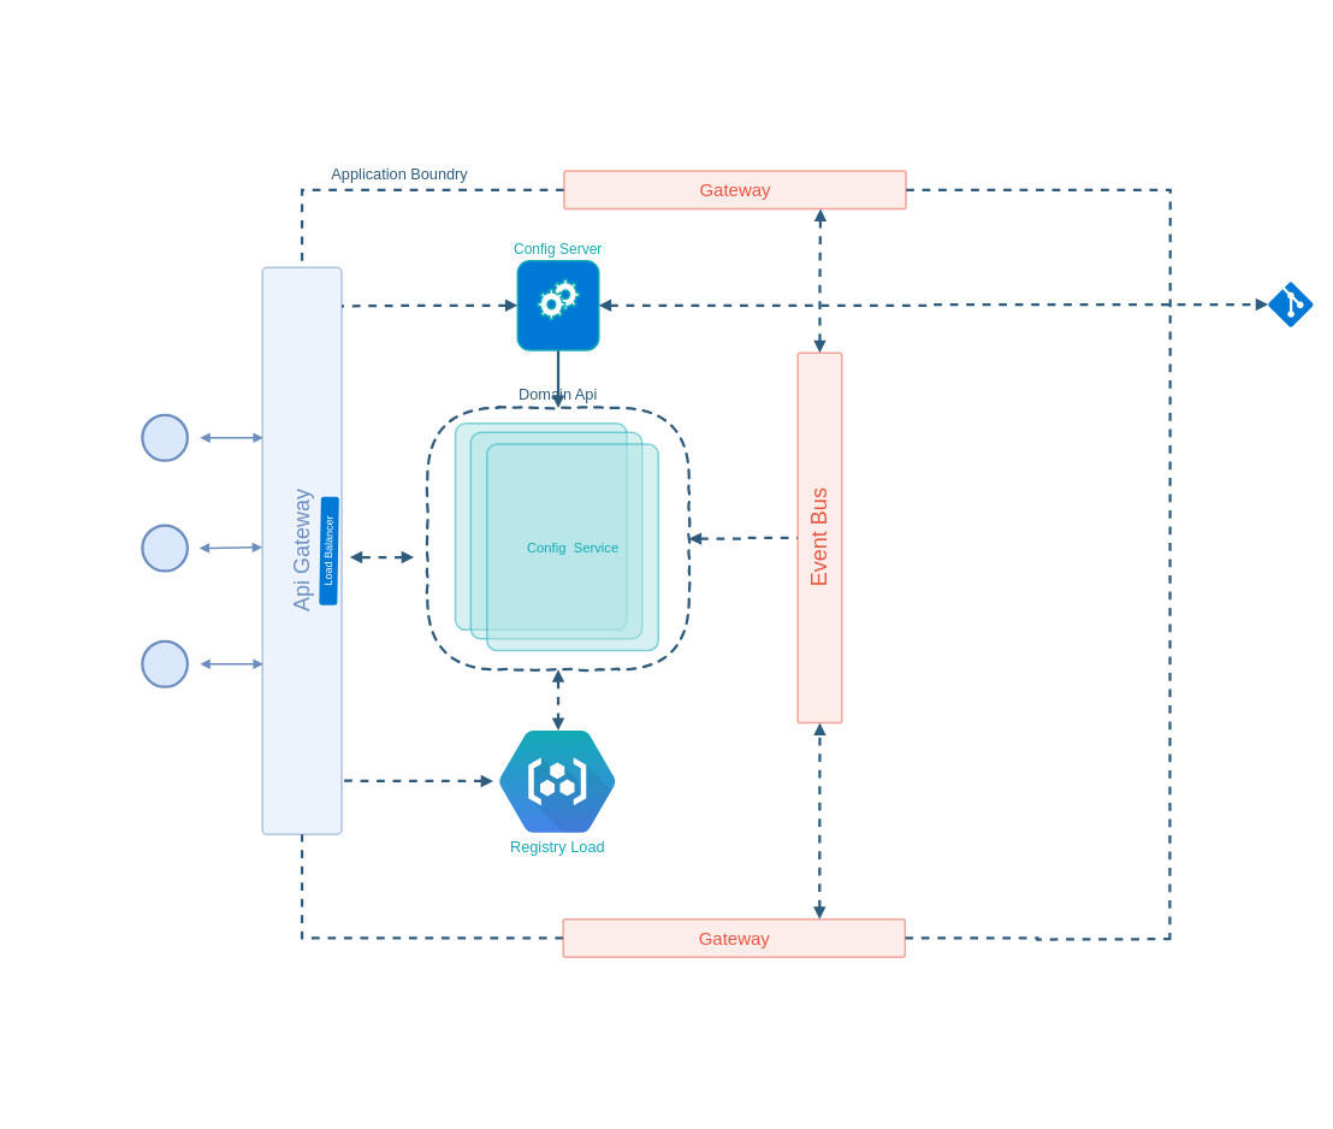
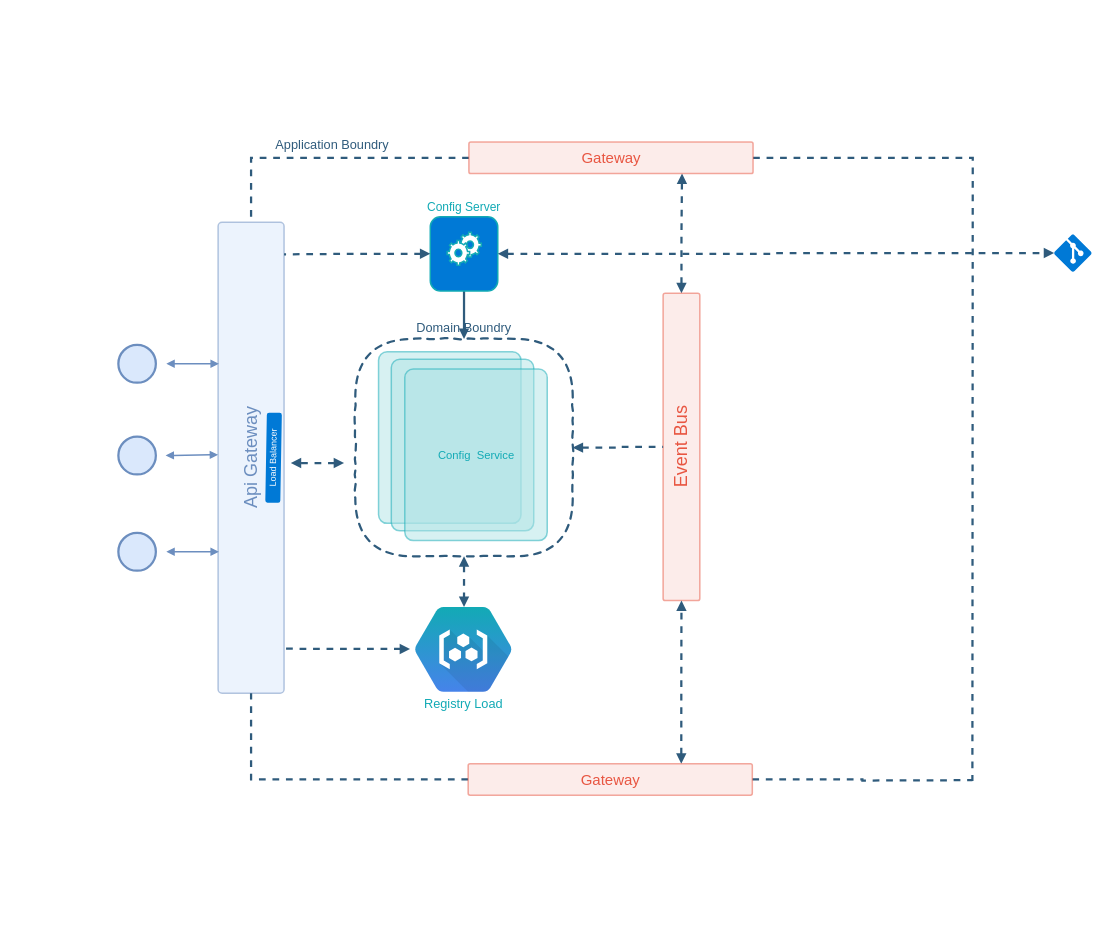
- <mxCell id="15" value="&lt;font color=&quot;#2f5b7c&quot; style=&quot;font-size: 17px&quot;&gt;Domain Api&lt;/font&gt;" style="rounded=1;whiteSpace=wrap;html=1;labelBackgroundColor=none;glass=1;gradientColor=#ffffff;fillColor=none;arcSize=27;dashed=1;strokeColor=#2F5B7C;strokeWidth=3;perimeterSpacing=0;shadow=0;comic=1;verticalAlign=top;spacingBottom=0;spacing=-29;" vertex="1" parent="1"><mxGeometry x="473" y="451.5" width="290" height="290" as="geometry" /></mxCell>
+ <mxCell id="15" value="&lt;font color=&quot;#2f5b7c&quot; style=&quot;font-size: 17px&quot;&gt;Domain Boundry&lt;/font&gt;" style="rounded=1;whiteSpace=wrap;html=1;labelBackgroundColor=none;glass=1;gradientColor=#ffffff;fillColor=none;arcSize=27;dashed=1;strokeColor=#2F5B7C;strokeWidth=3;perimeterSpacing=0;shadow=0;comic=1;verticalAlign=top;spacingBottom=0;spacing=-29;" vertex="1" parent="1"><mxGeometry x="473" y="451.5" width="290" height="290" as="geometry" /></mxCell>
